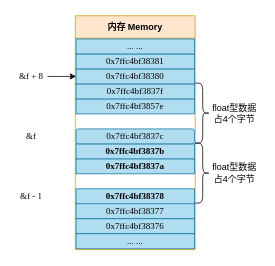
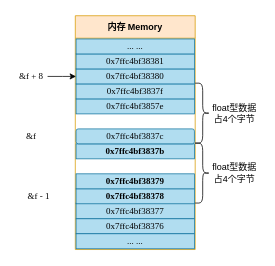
- <mxCell id="6" value="0x7ffc4bf3837a" style="rounded=0;whiteSpace=wrap;html=1;fillColor=#b1ddf0;strokeColor=#10739e;fontFamily=consolas;fontStyle=1" parent="2" vertex="1"><mxGeometry x="1" y="191" width="158" height="20" as="geometry" /></mxCell>
+ <mxCell id="5" value="0x7ffc4bf38379" style="rounded=0;whiteSpace=wrap;html=1;fillColor=#b1ddf0;strokeColor=#10739e;fontFamily=consolas;fontStyle=1" parent="2" vertex="1"><mxGeometry x="1" y="211" width="158" height="20" as="geometry" /></mxCell>
- <mxCell id="16" value="&lt;font face=&quot;consolas&quot;&gt;&amp;amp;f - 1&lt;/font&gt;" style="text;html=1;strokeColor=none;fillColor=none;align=center;verticalAlign=middle;whiteSpace=wrap;rounded=0;" parent="1" vertex="1"><mxGeometry x="20" y="246" width="43" height="30" as="geometry" /></mxCell>
+ <mxCell id="16" value="&lt;font face=&quot;consolas&quot;&gt;&amp;amp;f - 1&lt;/font&gt;" style="text;html=1;strokeColor=none;fillColor=none;align=center;verticalAlign=middle;whiteSpace=wrap;rounded=0;" parent="1" vertex="1"><mxGeometry x="30" y="246" width="43" height="30" as="geometry" /></mxCell>
